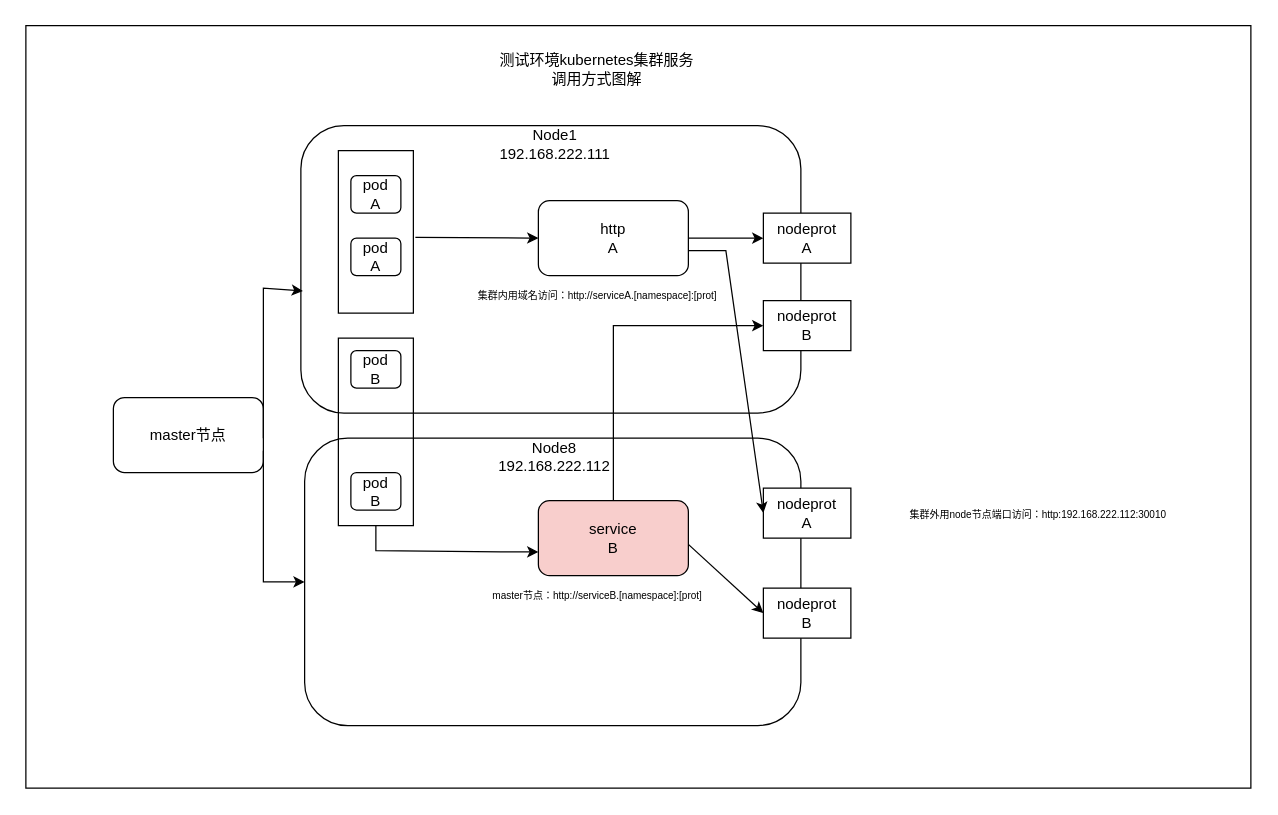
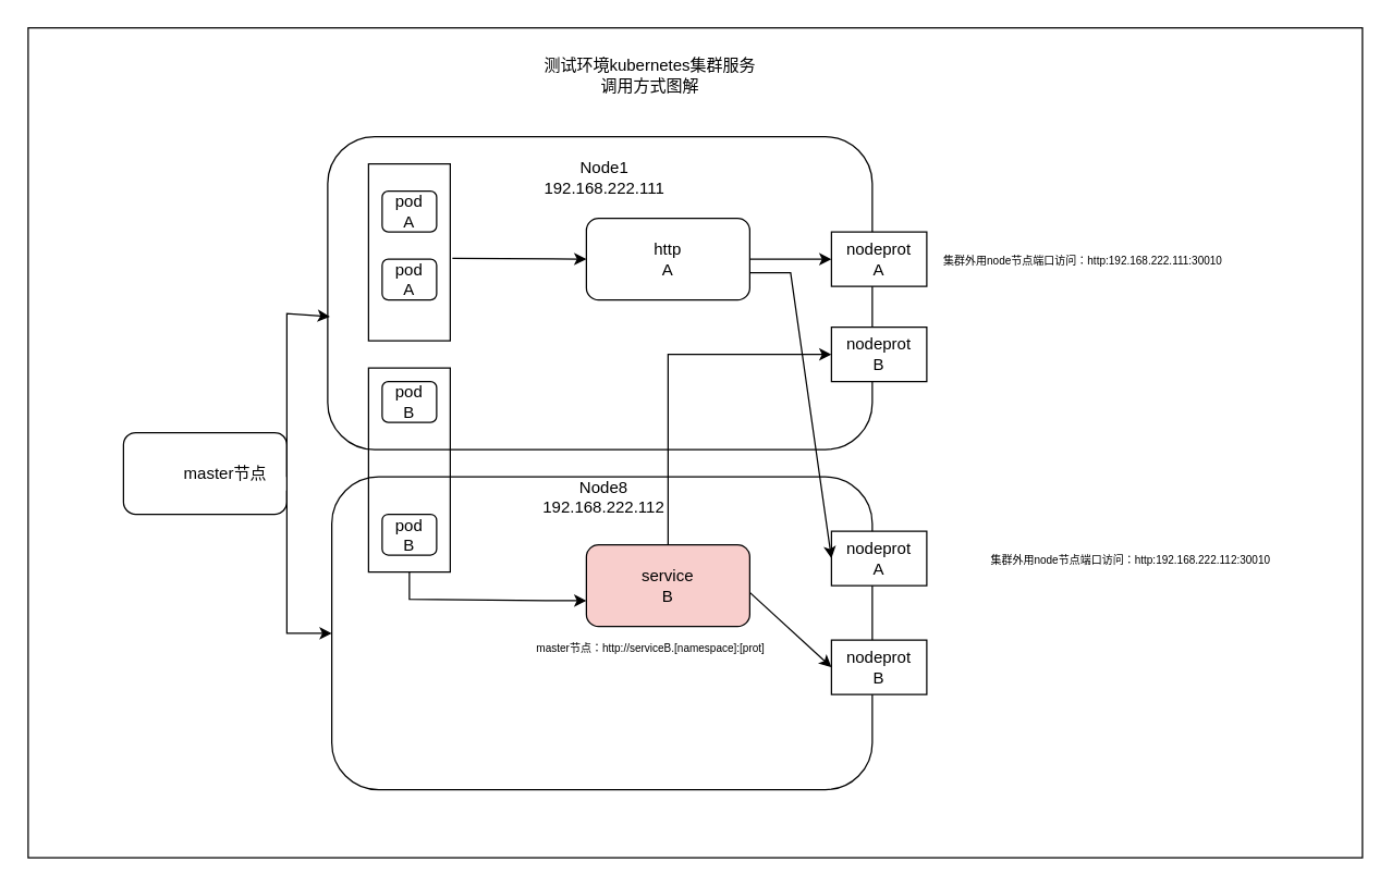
- <mxCell id="11" value="Node1&lt;div&gt;192.168.222.111&lt;br&gt;&lt;/div&gt;" style="text;html=1;align=center;verticalAlign=middle;whiteSpace=wrap;rounded=0;" vertex="1" parent="1"><mxGeometry x="398.63" y="100" width="88.5" height="30" as="geometry" /></mxCell>
+ <mxCell id="11" value="Node1&lt;div&gt;192.168.222.111&lt;br&gt;&lt;/div&gt;" style="text;html=1;align=center;verticalAlign=middle;whiteSpace=wrap;rounded=0;" vertex="1" parent="1"><mxGeometry x="398.63" y="115" width="88.5" height="30" as="geometry" /></mxCell>
+ <mxCell id="28" value="&lt;font style=&quot;font-size: 8px;&quot;&gt;集群外用node节点端口访问：http:192.168.222.111:30010&lt;/font&gt;" style="text;html=1;align=center;verticalAlign=middle;whiteSpace=wrap;rounded=0;" vertex="1" parent="1"><mxGeometry x="680" y="175" width="230" height="30" as="geometry" /></mxCell>
- <mxCell id="26" value="&lt;font style=&quot;font-size: 8px;&quot;&gt;集群内用域名访问：http://serviceA.[namespace]:[prot]&lt;/font&gt;" style="text;html=1;align=center;verticalAlign=middle;whiteSpace=wrap;rounded=0;" vertex="1" parent="1"><mxGeometry x="380" y="220" width="195" height="30" as="geometry" /></mxCell>
- <mxCell id="5" value="master节点" style="text;html=1;align=center;verticalAlign=middle;whiteSpace=wrap;rounded=0;" vertex="1" parent="1"><mxGeometry x="115" y="335" width="70" height="25" as="geometry" /></mxCell>
+ <mxCell id="5" value="master节点" style="text;html=1;align=center;verticalAlign=middle;whiteSpace=wrap;rounded=0;" vertex="1" parent="1"><mxGeometry x="130" y="335" width="70" height="25" as="geometry" /></mxCell>
